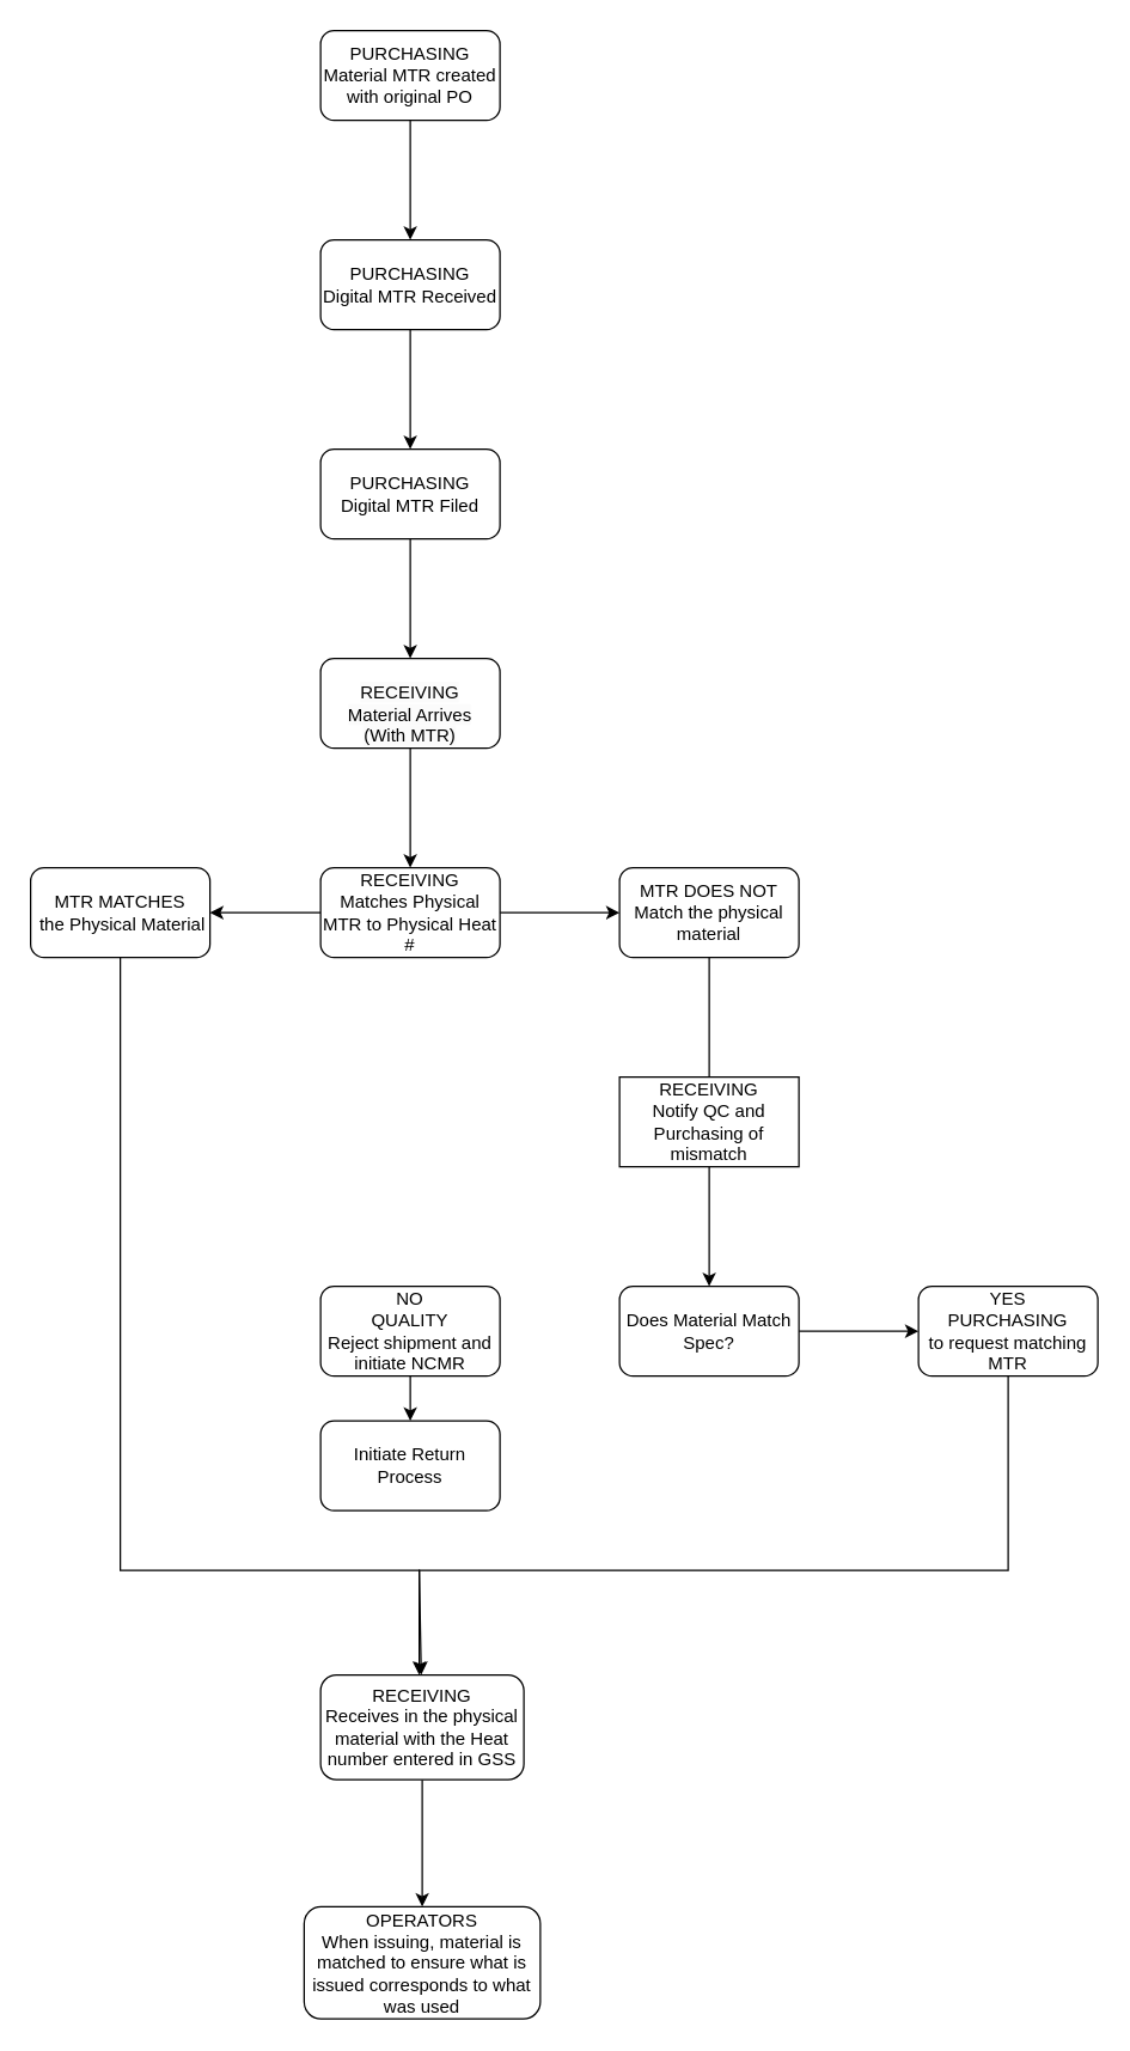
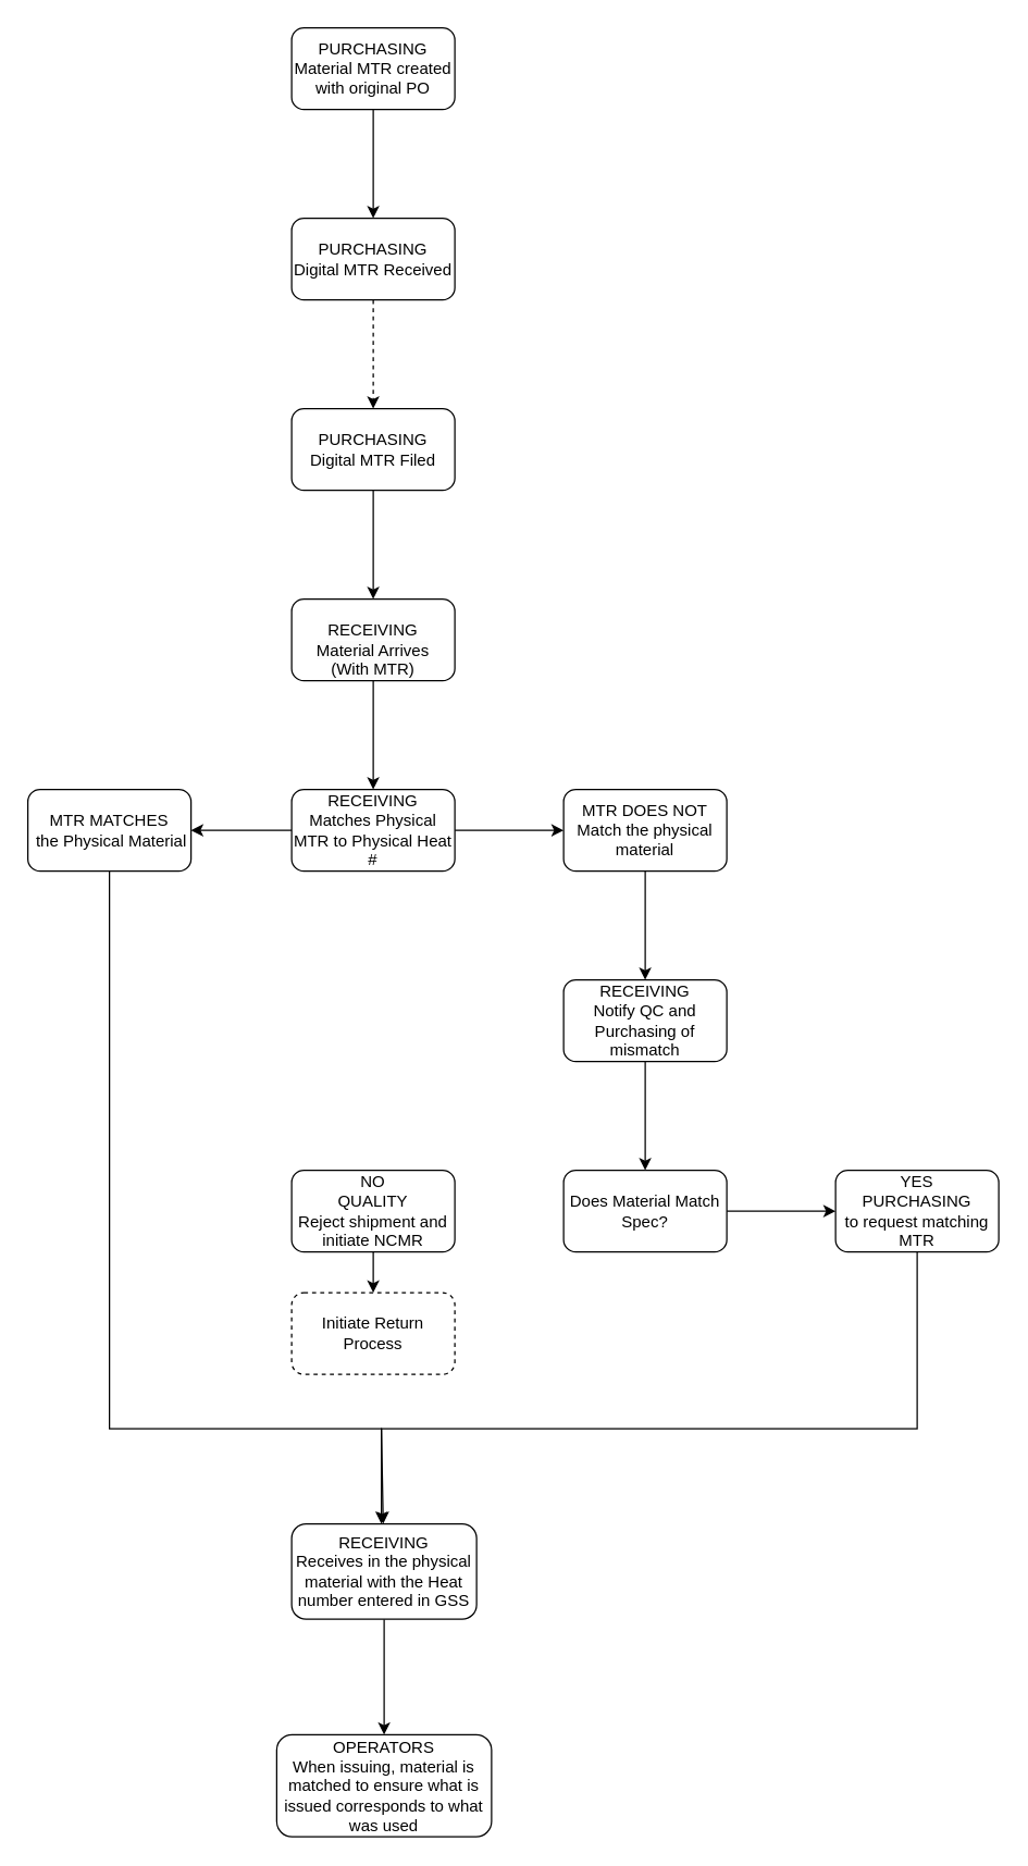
- <mxCell id="4" value="" style="edgeStyle=orthogonalEdgeStyle;rounded=0;orthogonalLoop=1;jettySize=auto;html=1;" edge="1" parent="1" source="5" target="7"><mxGeometry relative="1" as="geometry" /></mxCell>
+ <mxCell id="4" value="" style="edgeStyle=orthogonalEdgeStyle;rounded=0;orthogonalLoop=1;jettySize=auto;html=1;dashed=1;" edge="1" parent="1" source="5" target="7"><mxGeometry relative="1" as="geometry" /></mxCell>
- <mxCell id="14" value="" style="edgeStyle=orthogonalEdgeStyle;rounded=0;orthogonalLoop=1;jettySize=auto;html=1;endArrow=none;" edge="1" parent="1" source="15" target="17"><mxGeometry relative="1" as="geometry" /></mxCell>
+ <mxCell id="14" value="" style="edgeStyle=orthogonalEdgeStyle;rounded=0;orthogonalLoop=1;jettySize=auto;html=1;" edge="1" parent="1" source="15" target="17"><mxGeometry relative="1" as="geometry" /></mxCell>
- <mxCell id="17" value="RECEIVING&lt;br&gt;Notify QC and Purchasing of mismatch" style="whiteSpace=wrap;html=1;rounded=0;" vertex="1" parent="1"><mxGeometry x="414" y="720" width="120" height="60" as="geometry" /></mxCell>
+ <mxCell id="17" value="RECEIVING&lt;br&gt;Notify QC and Purchasing of mismatch" style="whiteSpace=wrap;html=1;rounded=1;" vertex="1" parent="1"><mxGeometry x="414" y="720" width="120" height="60" as="geometry" /></mxCell>
- <mxCell id="27" value="Initiate Return Process" style="whiteSpace=wrap;html=1;rounded=1;" vertex="1" parent="1"><mxGeometry x="214" y="950" width="120" height="60" as="geometry" /></mxCell>
+ <mxCell id="27" value="Initiate Return Process" style="whiteSpace=wrap;html=1;rounded=1;dashed=1;" vertex="1" parent="1"><mxGeometry x="214" y="950" width="120" height="60" as="geometry" /></mxCell>
